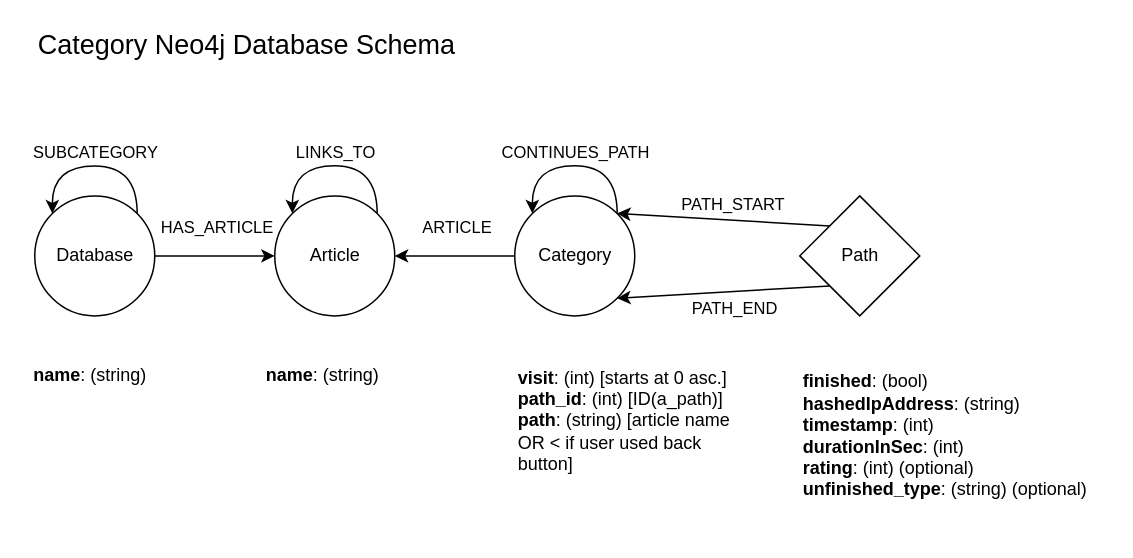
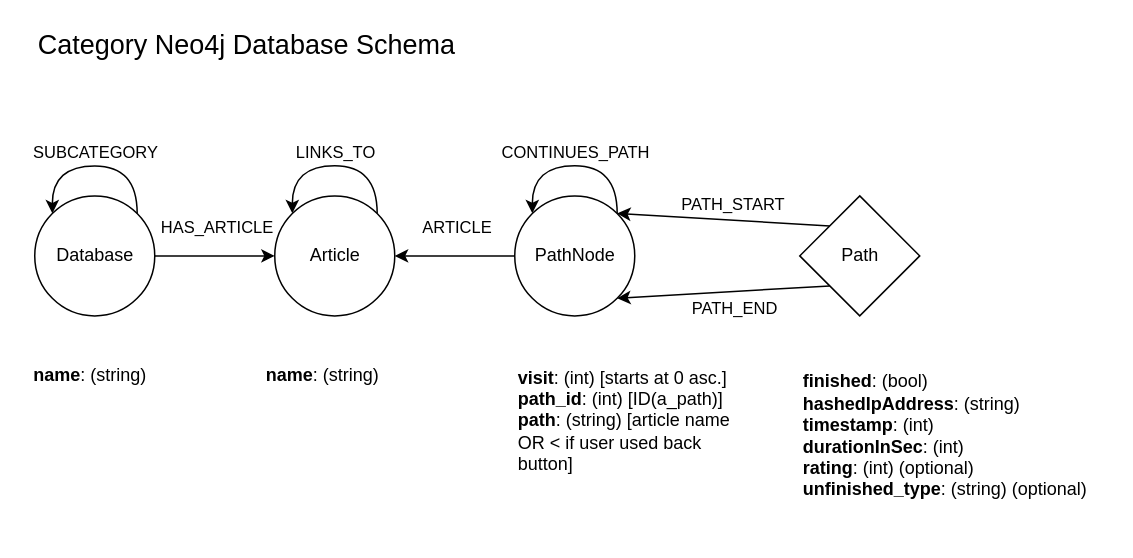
- <mxCell id="16" value="Category" style="ellipse;whiteSpace=wrap;html=1;aspect=fixed;" parent="1" vertex="1"><mxGeometry x="342.5" y="130.09" width="80" height="80" as="geometry" /></mxCell>
+ <mxCell id="16" value="PathNode" style="ellipse;whiteSpace=wrap;html=1;aspect=fixed;" parent="1" vertex="1"><mxGeometry x="342.5" y="130.09" width="80" height="80" as="geometry" /></mxCell>
